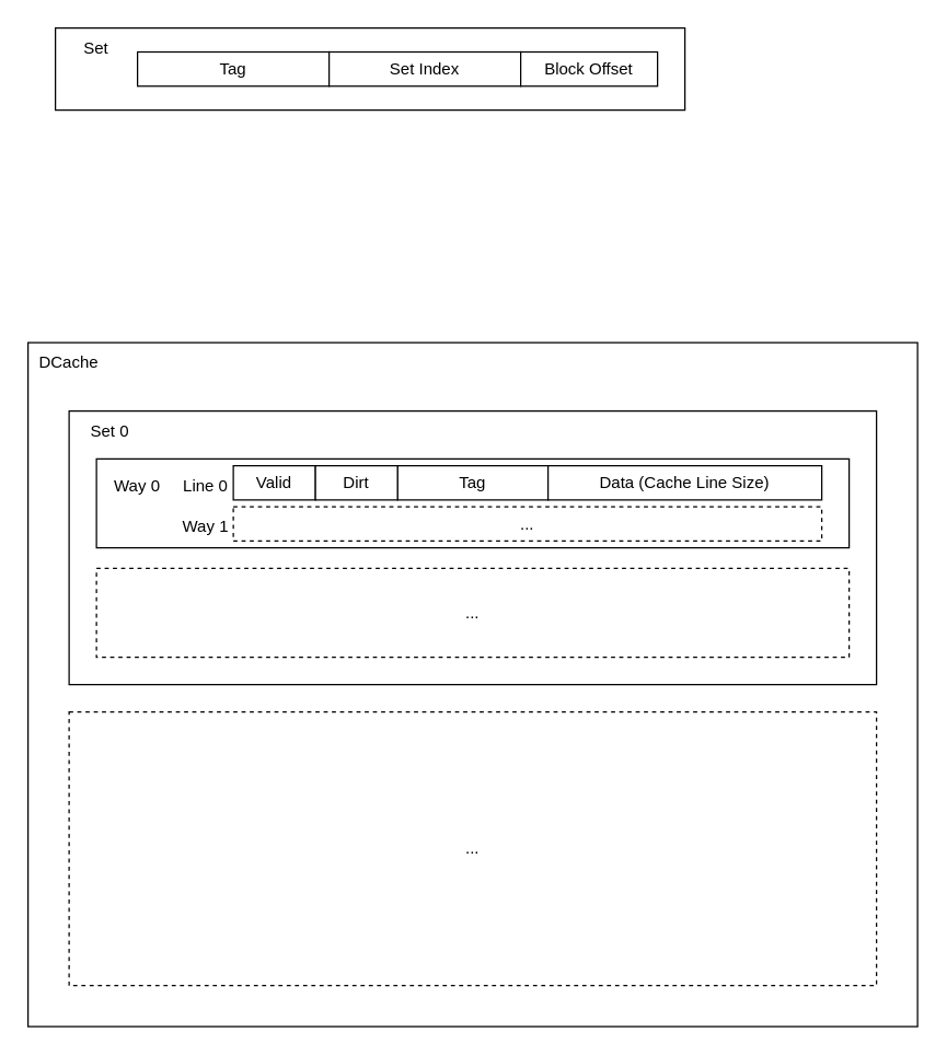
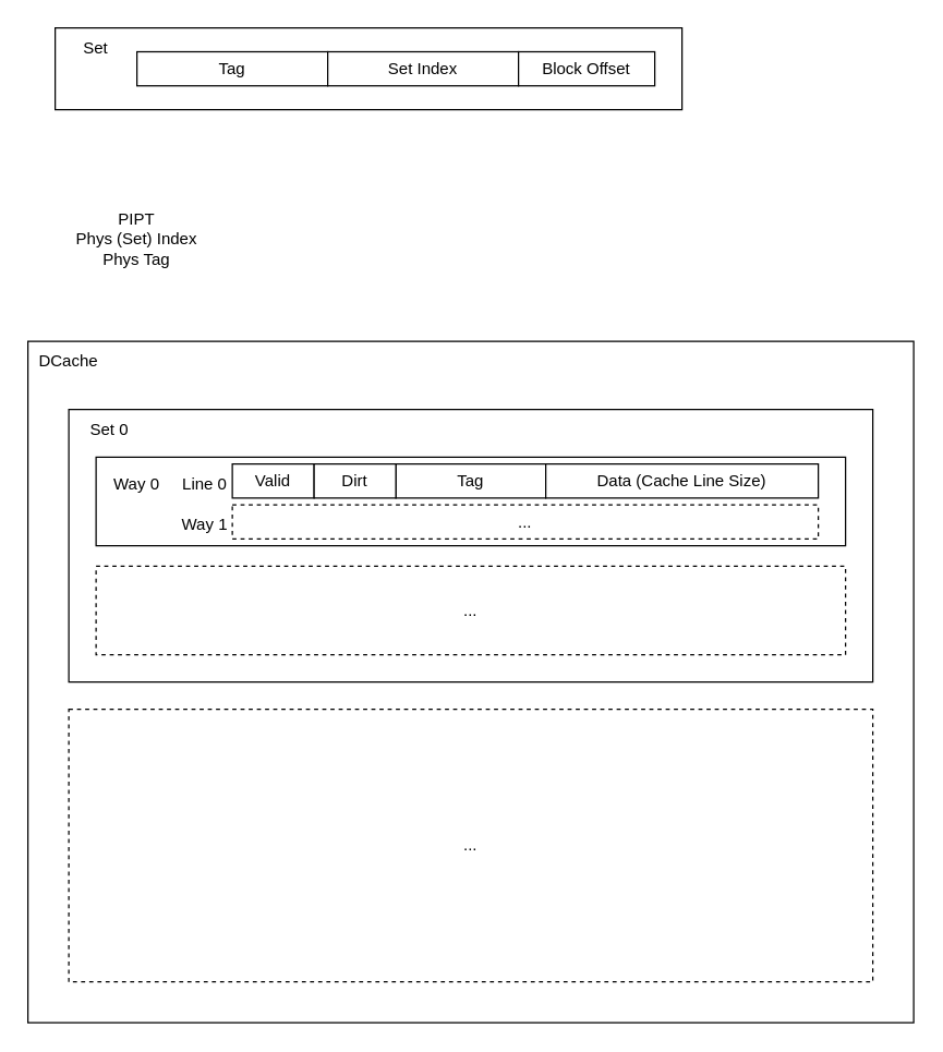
+ <mxCell id="11" value="&lt;div&gt;PIPT&lt;/div&gt;Phys (Set) Index Phys Tag" style="text;html=1;align=center;verticalAlign=middle;whiteSpace=wrap;rounded=0;" vertex="1" parent="1"><mxGeometry x="45" y="160" width="110" height="30" as="geometry" /></mxCell>
